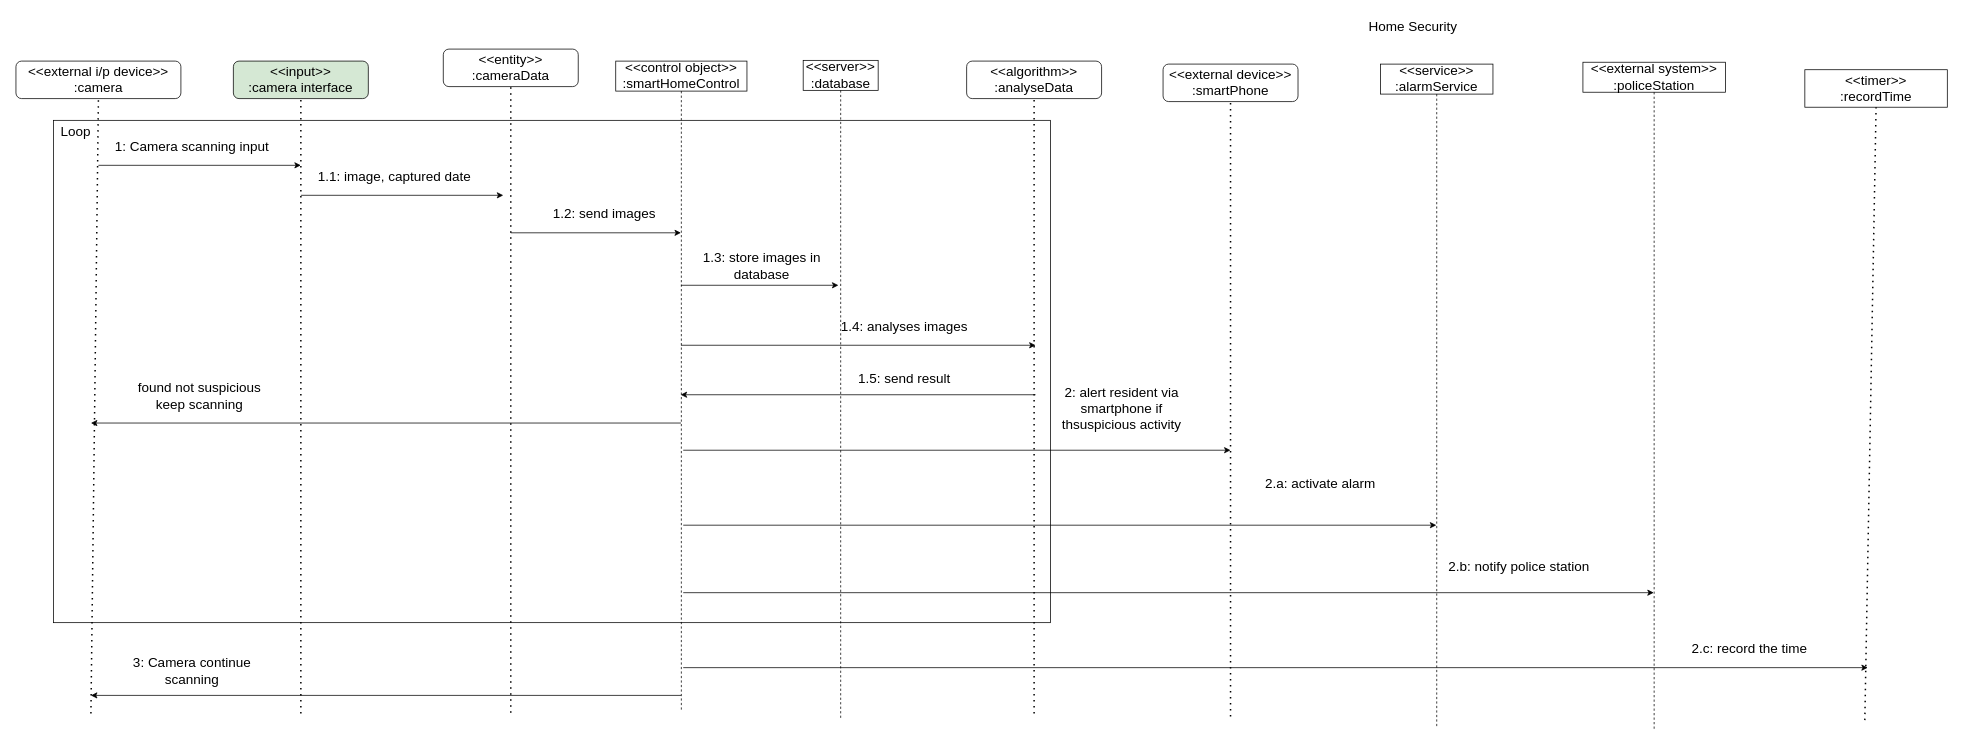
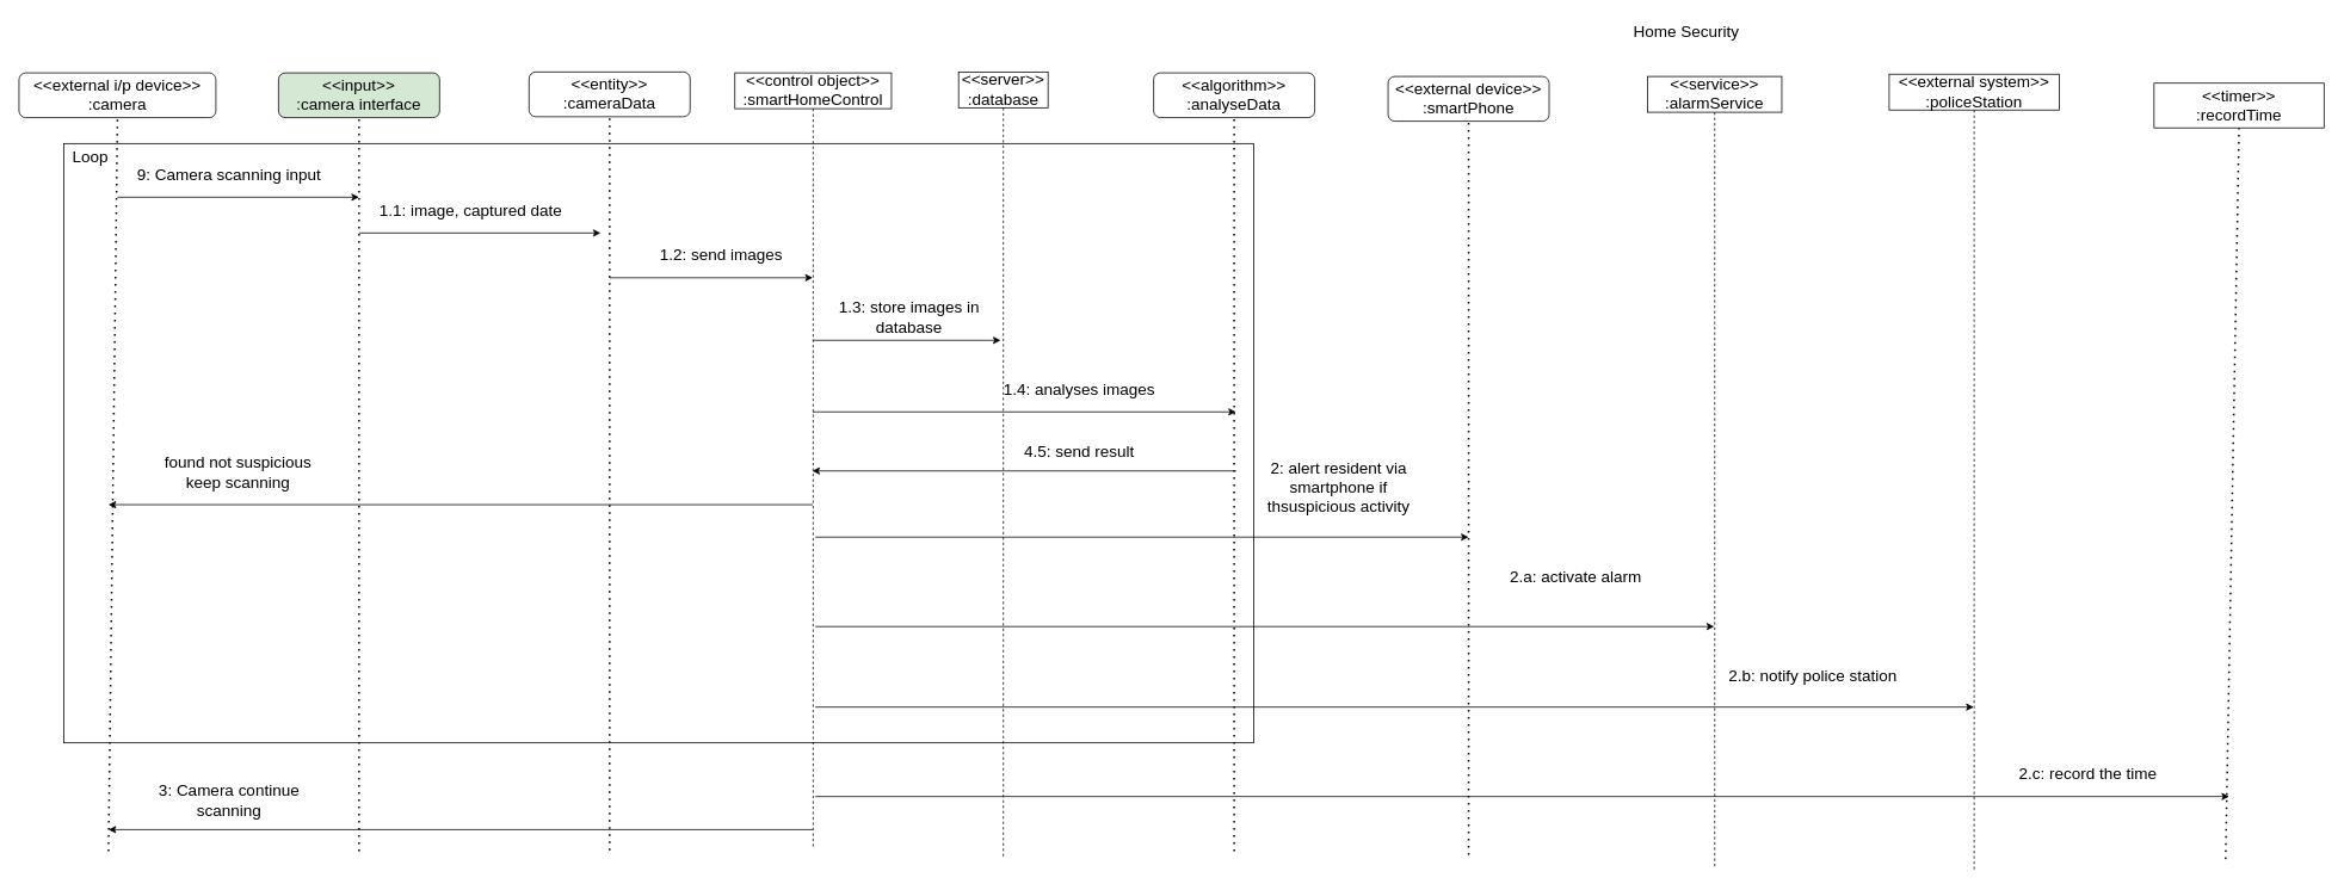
- <mxCell id="8" value="&amp;lt;&amp;lt;entity&amp;gt;&amp;gt;&lt;br&gt;:cameraData" style="rounded=1;whiteSpace=wrap;html=1;fontSize=18;" parent="1" vertex="1"><mxGeometry x="590" y="65" width="180" height="50" as="geometry" /></mxCell>
+ <mxCell id="8" value="&amp;lt;&amp;lt;entity&amp;gt;&amp;gt;&lt;br&gt;:cameraData" style="rounded=1;whiteSpace=wrap;html=1;fontSize=18;" parent="1" vertex="1"><mxGeometry x="590" y="80" width="180" height="50" as="geometry" /></mxCell>
- <mxCell id="23" value="1: Camera scanning input" style="text;html=1;strokeColor=none;fillColor=none;align=center;verticalAlign=middle;whiteSpace=wrap;rounded=0;fontSize=18;" vertex="1" parent="1"><mxGeometry x="150" y="180" width="210" height="30" as="geometry" /></mxCell>
+ <mxCell id="23" value="9: Camera scanning input" style="text;html=1;strokeColor=none;fillColor=none;align=center;verticalAlign=middle;whiteSpace=wrap;rounded=0;fontSize=18;" vertex="1" parent="1"><mxGeometry x="150" y="180" width="210" height="30" as="geometry" /></mxCell>
- <mxCell id="31" value="1.5: send result" style="text;html=1;strokeColor=none;fillColor=none;align=center;verticalAlign=middle;whiteSpace=wrap;rounded=0;fontSize=18;" vertex="1" parent="1"><mxGeometry x="1100" y="490" width="210" height="30" as="geometry" /></mxCell>
+ <mxCell id="31" value="4.5: send result" style="text;html=1;strokeColor=none;fillColor=none;align=center;verticalAlign=middle;whiteSpace=wrap;rounded=0;fontSize=18;" vertex="1" parent="1"><mxGeometry x="1100" y="490" width="210" height="30" as="geometry" /></mxCell>
